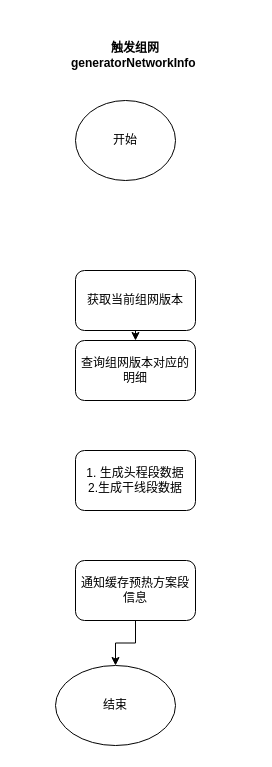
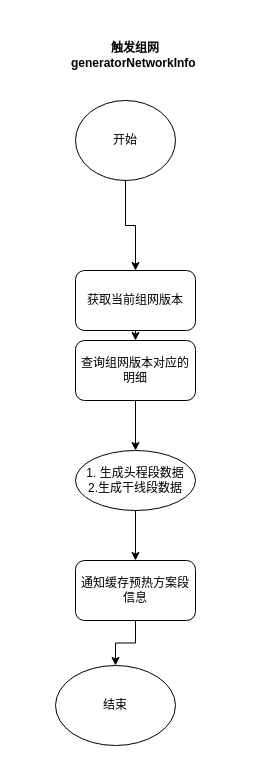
+ <mxCell id="2" style="edgeStyle=orthogonalEdgeStyle;rounded=0;orthogonalLoop=1;jettySize=auto;html=1;exitX=0.5;exitY=1;exitDx=0;exitDy=0;entryX=0.5;entryY=0;entryDx=0;entryDy=0;" parent="1" source="3" target="5" edge="1"><mxGeometry relative="1" as="geometry" /></mxCell>
+ <mxCell id="6" style="edgeStyle=orthogonalEdgeStyle;rounded=0;orthogonalLoop=1;jettySize=auto;html=1;exitX=0.5;exitY=1;exitDx=0;exitDy=0;entryX=0.5;entryY=0;entryDx=0;entryDy=0;" parent="1" source="7" target="9" edge="1"><mxGeometry relative="1" as="geometry" /></mxCell>
- <mxCell id="9" value="&lt;div&gt;1. 生成头程段数据&lt;/div&gt;2.生成干线段数据" style="rounded=1;whiteSpace=wrap;html=1;fillColor=none;" parent="1" vertex="1"><mxGeometry x="75" y="450" width="120" height="60" as="geometry" /></mxCell>
+ <mxCell id="9" value="&lt;div&gt;1. 生成头程段数据&lt;/div&gt;2.生成干线段数据" style="ellipse;whiteSpace=wrap;html=1;fillColor=none;" parent="1" vertex="1"><mxGeometry x="75" y="450" width="120" height="60" as="geometry" /></mxCell>
+ <mxCell id="8" style="edgeStyle=orthogonalEdgeStyle;rounded=0;orthogonalLoop=1;jettySize=auto;html=1;exitX=0.5;exitY=1;exitDx=0;exitDy=0;entryX=0.5;entryY=0;entryDx=0;entryDy=0;" parent="1" source="9" target="11" edge="1"><mxGeometry relative="1" as="geometry" /></mxCell>
